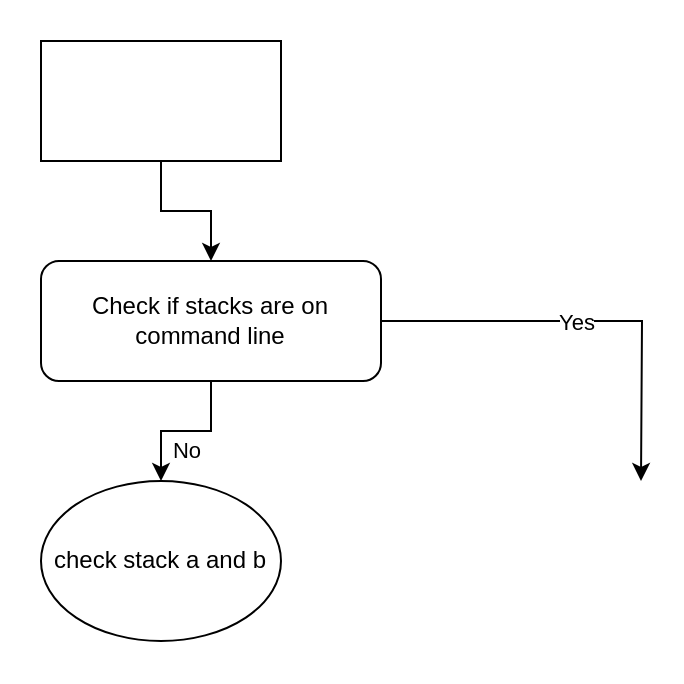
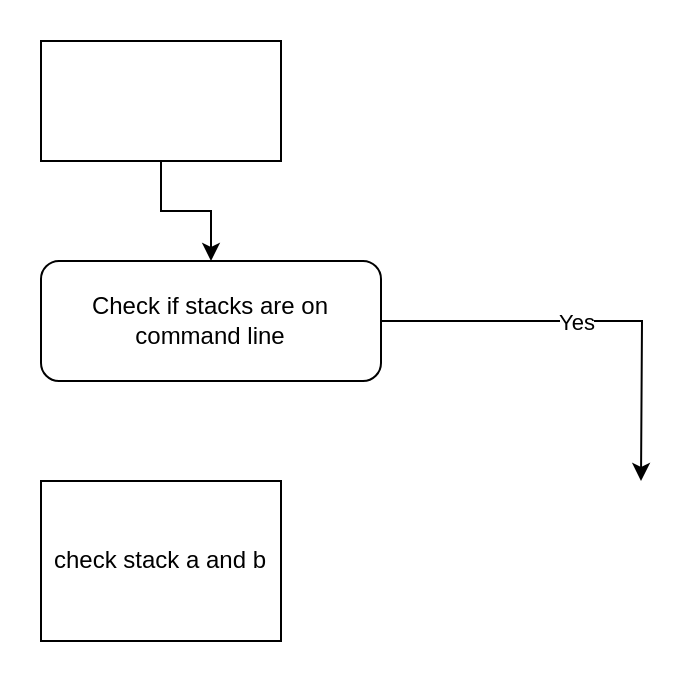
- <mxCell id="6" style="edgeStyle=orthogonalEdgeStyle;rounded=0;orthogonalLoop=1;jettySize=auto;html=1;exitX=0.5;exitY=1;exitDx=0;exitDy=0;entryX=0.5;entryY=0;entryDx=0;entryDy=0;" edge="1" parent="1" source="8" target="9"><mxGeometry relative="1" as="geometry" /></mxCell>
- <mxCell id="7" value="No" style="edgeLabel;html=1;align=center;verticalAlign=middle;resizable=0;points=[];" vertex="1" connectable="0" parent="6"><mxGeometry x="0.013" y="9" relative="1" as="geometry"><mxPoint as="offset" /></mxGeometry></mxCell>
- <mxCell id="9" value="check stack a and b" style="ellipse;whiteSpace=wrap;html=1;" vertex="1" parent="1"><mxGeometry x="20" y="240" width="120" height="80" as="geometry" /></mxCell>
+ <mxCell id="9" value="check stack a and b" style="whiteSpace=wrap;html=1;rounded=0;" vertex="1" parent="1"><mxGeometry x="20" y="240" width="120" height="80" as="geometry" /></mxCell>
